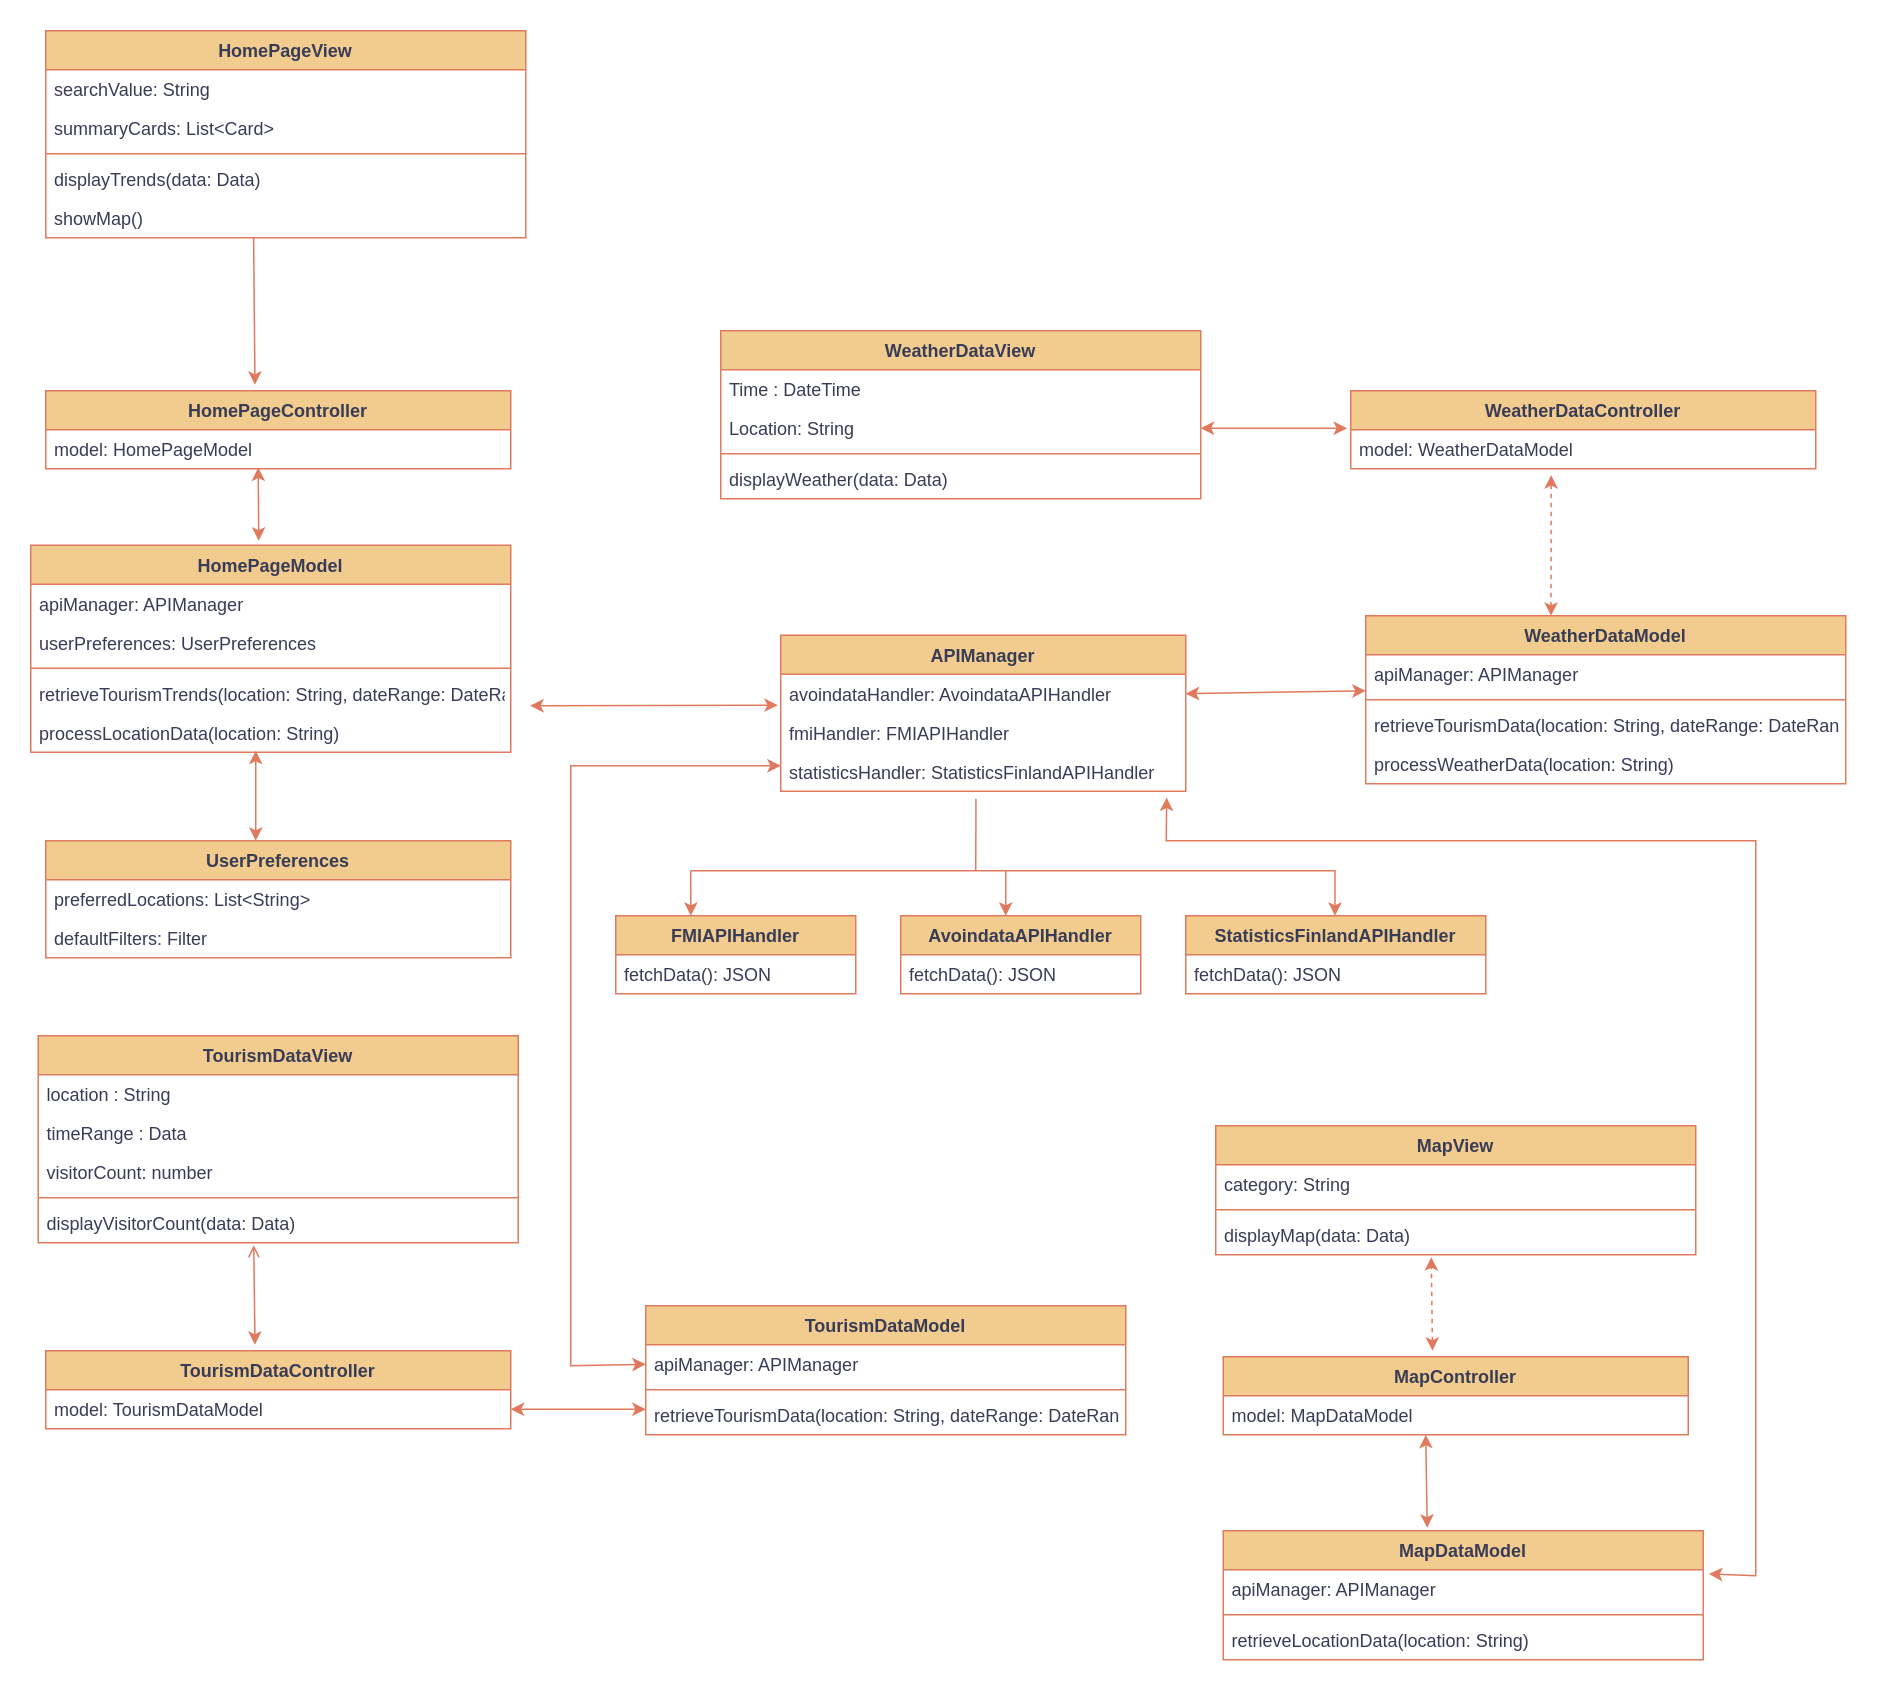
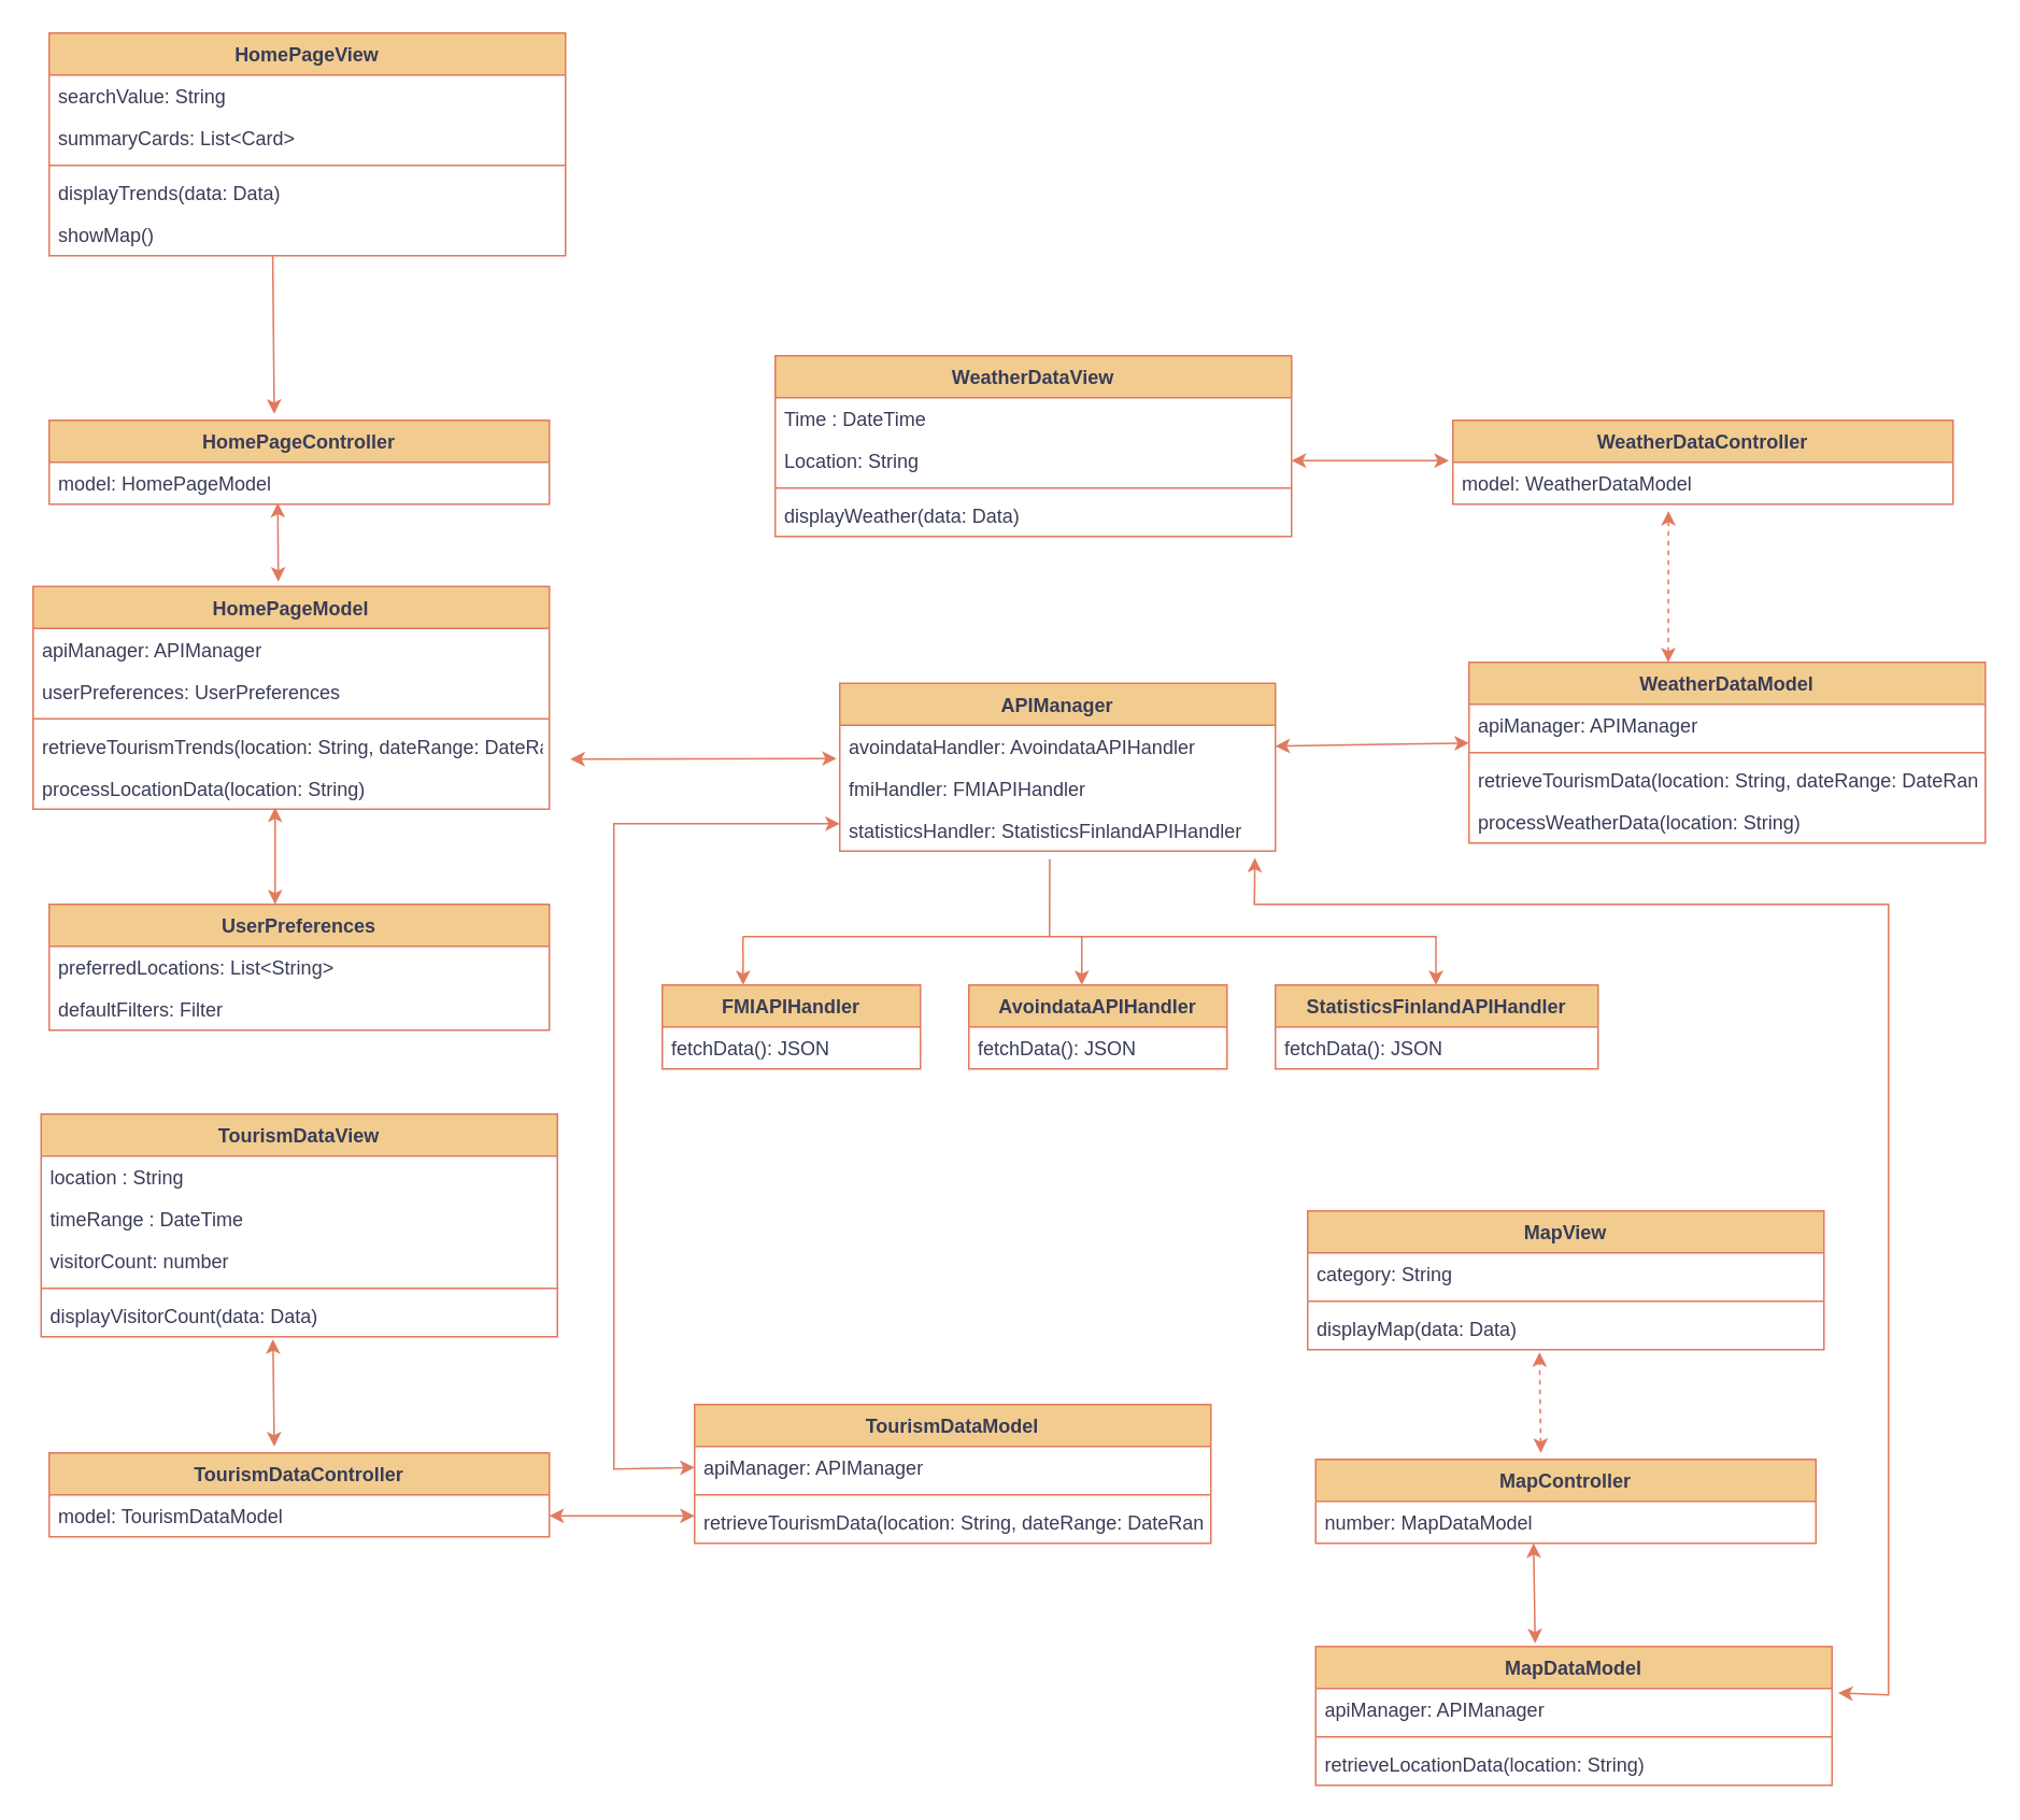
- <mxCell id="55" value="timeRange : Data" style="text;strokeColor=none;fillColor=none;align=left;verticalAlign=top;spacingLeft=4;spacingRight=4;overflow=hidden;rotatable=0;points=[[0,0.5],[1,0.5]];portConstraint=eastwest;labelBackgroundColor=none;fontColor=#393C56;" vertex="1" parent="53"><mxGeometry y="52" width="320" height="26" as="geometry" /></mxCell>
+ <mxCell id="55" value="timeRange : DateTime" style="text;strokeColor=none;fillColor=none;align=left;verticalAlign=top;spacingLeft=4;spacingRight=4;overflow=hidden;rotatable=0;points=[[0,0.5],[1,0.5]];portConstraint=eastwest;labelBackgroundColor=none;fontColor=#393C56;" vertex="1" parent="53"><mxGeometry y="52" width="320" height="26" as="geometry" /></mxCell>
- <mxCell id="65" value="" style="endArrow=open;startArrow=classic;html=1;rounded=0;exitX=0.45;exitY=-0.077;exitDx=0;exitDy=0;exitPerimeter=0;entryX=0.449;entryY=1.062;entryDx=0;entryDy=0;entryPerimeter=0;labelBackgroundColor=none;strokeColor=#E07A5F;fontColor=default;" edge="1" parent="1" source="59" target="58"><mxGeometry width="50" height="50" relative="1" as="geometry"><mxPoint x="480" y="1050" as="sourcePoint" /><mxPoint x="163.56" y="902.008" as="targetPoint" /></mxGeometry></mxCell>
+ <mxCell id="65" value="" style="endArrow=classic;startArrow=classic;html=1;rounded=0;exitX=0.45;exitY=-0.077;exitDx=0;exitDy=0;exitPerimeter=0;entryX=0.449;entryY=1.062;entryDx=0;entryDy=0;entryPerimeter=0;labelBackgroundColor=none;strokeColor=#E07A5F;fontColor=default;" edge="1" parent="1" source="59" target="58"><mxGeometry width="50" height="50" relative="1" as="geometry"><mxPoint x="480" y="1050" as="sourcePoint" /><mxPoint x="163.56" y="902.008" as="targetPoint" /></mxGeometry></mxCell>
- <mxCell id="72" value="model: MapDataModel" style="text;strokeColor=none;fillColor=none;align=left;verticalAlign=top;spacingLeft=4;spacingRight=4;overflow=hidden;rotatable=0;points=[[0,0.5],[1,0.5]];portConstraint=eastwest;labelBackgroundColor=none;fontColor=#393C56;" vertex="1" parent="71"><mxGeometry y="26" width="310" height="26" as="geometry" /></mxCell>
+ <mxCell id="72" value="number: MapDataModel" style="text;strokeColor=none;fillColor=none;align=left;verticalAlign=top;spacingLeft=4;spacingRight=4;overflow=hidden;rotatable=0;points=[[0,0.5],[1,0.5]];portConstraint=eastwest;labelBackgroundColor=none;fontColor=#393C56;" vertex="1" parent="71"><mxGeometry y="26" width="310" height="26" as="geometry" /></mxCell>
